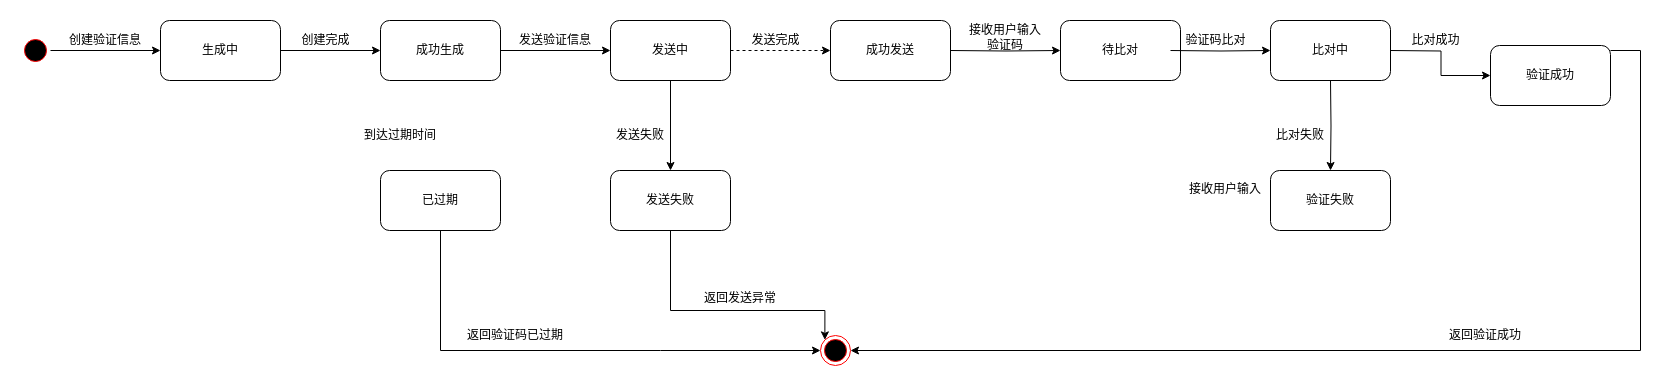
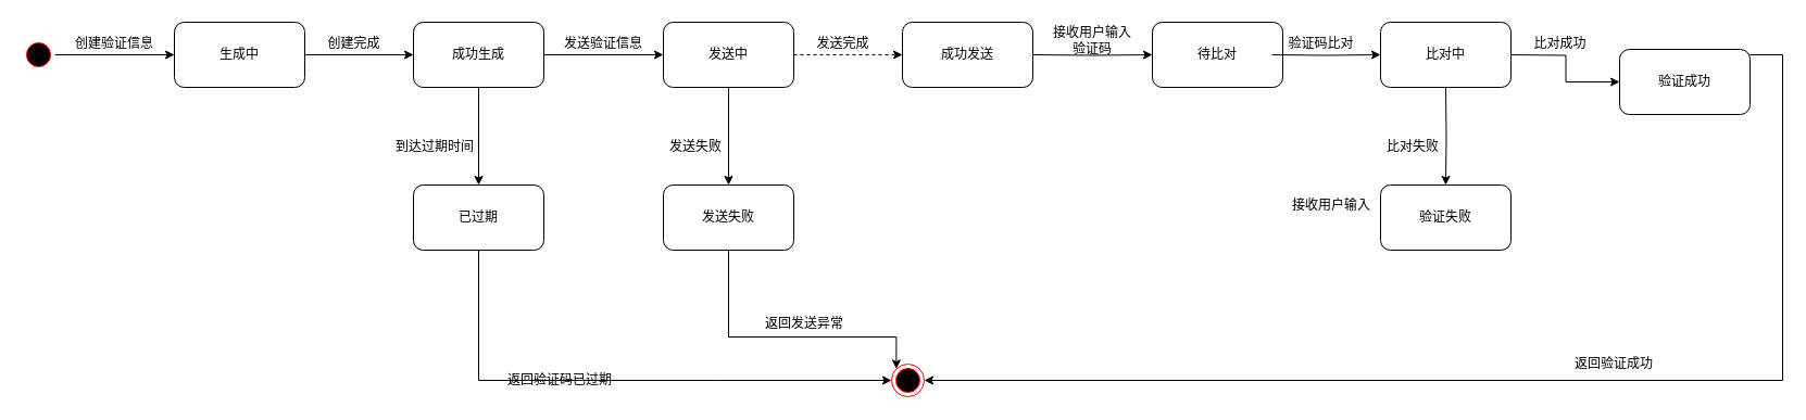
+ <mxCell id="8" style="edgeStyle=orthogonalEdgeStyle;rounded=0;orthogonalLoop=1;jettySize=auto;html=1;" parent="1" source="9" target="24" edge="1"><mxGeometry relative="1" as="geometry" /></mxCell>
- <mxCell id="30" value="返回验证码已过期" style="text;html=1;strokeColor=none;fillColor=none;align=center;verticalAlign=middle;whiteSpace=wrap;rounded=0;" parent="1" vertex="1"><mxGeometry x="450" y="320" width="130" height="30" as="geometry" /></mxCell>
+ <mxCell id="30" value="返回验证码已过期" style="text;html=1;strokeColor=none;fillColor=none;align=center;verticalAlign=middle;whiteSpace=wrap;rounded=0;" parent="1" vertex="1"><mxGeometry x="450" y="335" width="130" height="30" as="geometry" /></mxCell>
